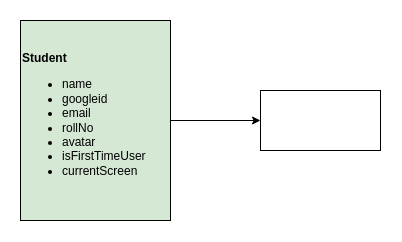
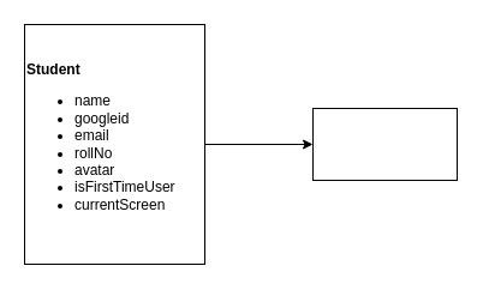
- <mxCell id="3" value="&lt;b&gt;Student&lt;/b&gt;&lt;br&gt;&lt;ul&gt;&lt;li&gt;name&lt;/li&gt;&lt;li&gt;googleid&lt;/li&gt;&lt;li&gt;email&lt;/li&gt;&lt;li&gt;rollNo&lt;/li&gt;&lt;li&gt;avatar&lt;/li&gt;&lt;li&gt;isFirstTimeUser&lt;/li&gt;&lt;li&gt;currentScreen&lt;/li&gt;&lt;/ul&gt;" style="rounded=0;whiteSpace=wrap;html=1;align=left;fillColor=#d5e8d4;" parent="1" vertex="1"><mxGeometry y="20" width="150" height="200" as="geometry" x="20" /></mxCell>
+ <mxCell id="3" value="&lt;b&gt;Student&lt;/b&gt;&lt;br&gt;&lt;ul&gt;&lt;li&gt;name&lt;/li&gt;&lt;li&gt;googleid&lt;/li&gt;&lt;li&gt;email&lt;/li&gt;&lt;li&gt;rollNo&lt;/li&gt;&lt;li&gt;avatar&lt;/li&gt;&lt;li&gt;isFirstTimeUser&lt;/li&gt;&lt;li&gt;currentScreen&lt;/li&gt;&lt;/ul&gt;" style="rounded=0;whiteSpace=wrap;html=1;align=left;" parent="1" vertex="1"><mxGeometry y="20" width="150" height="200" as="geometry" x="20" /></mxCell>
